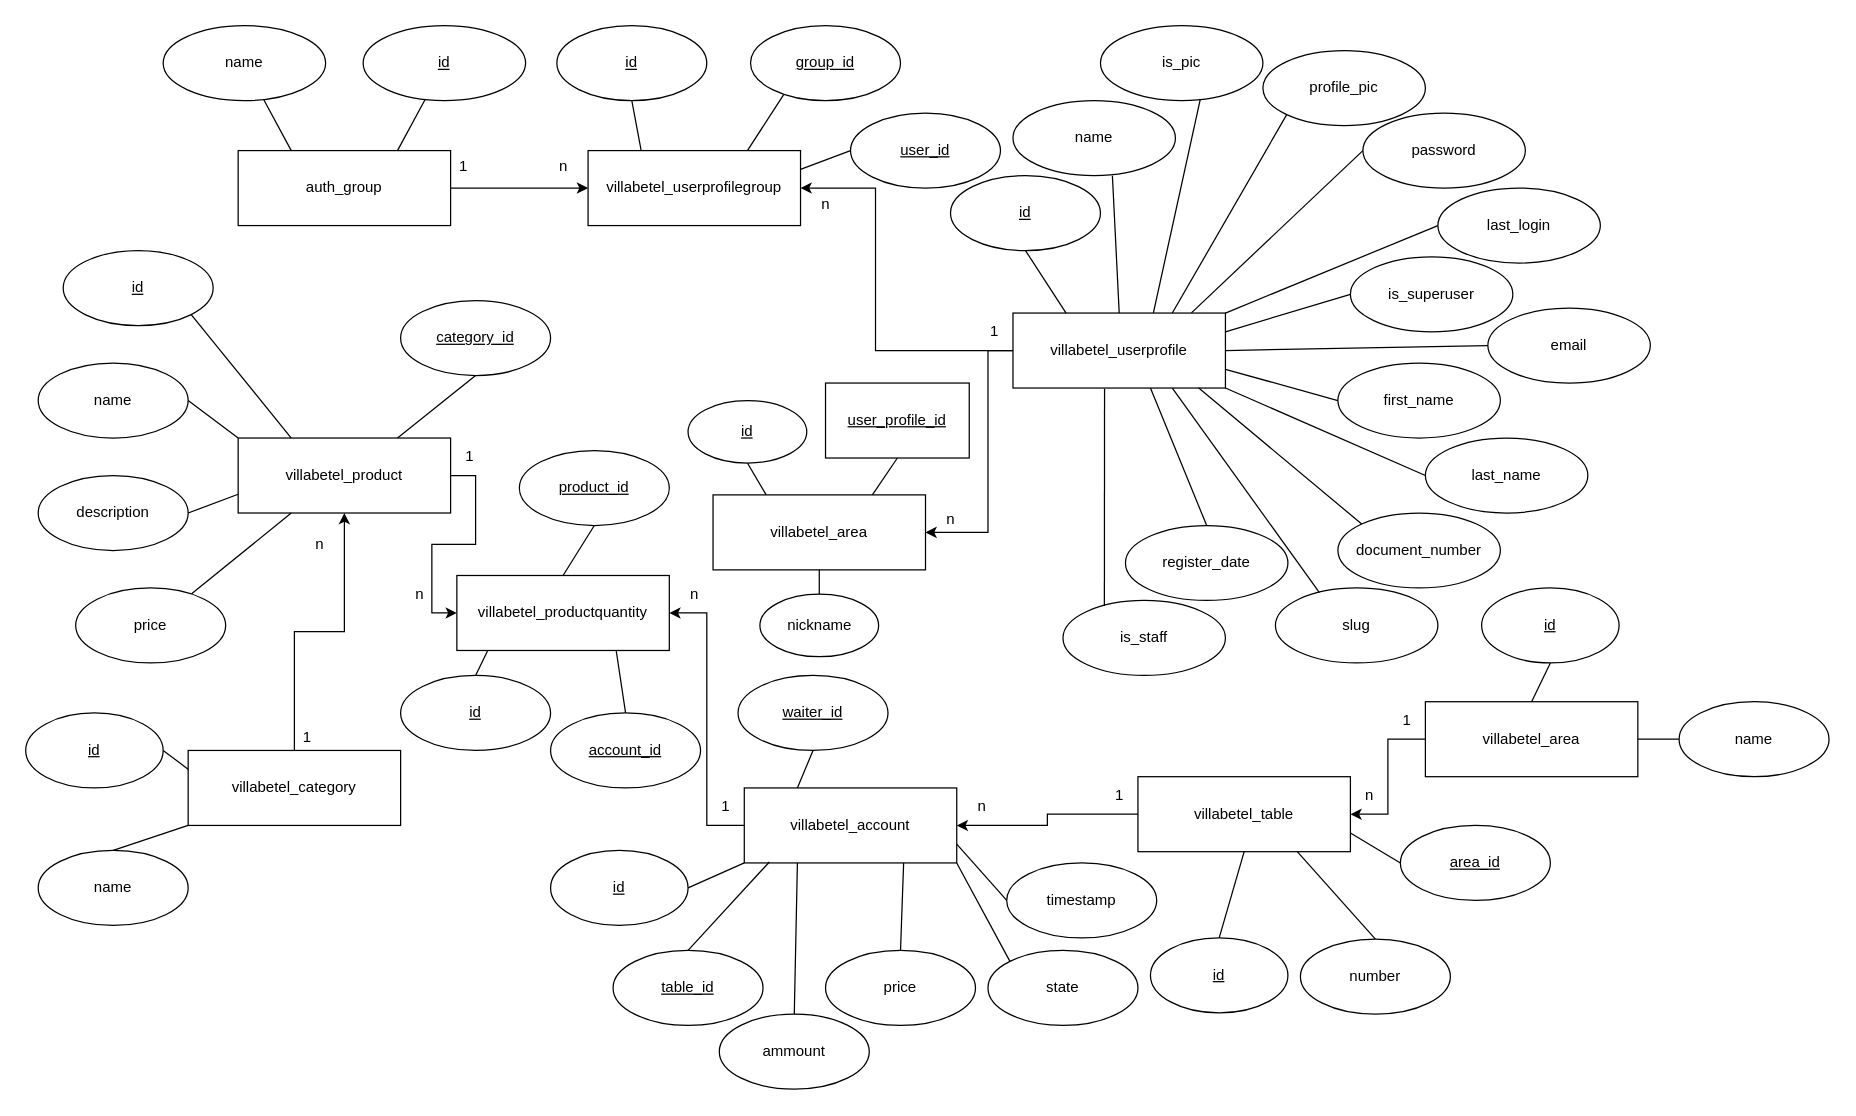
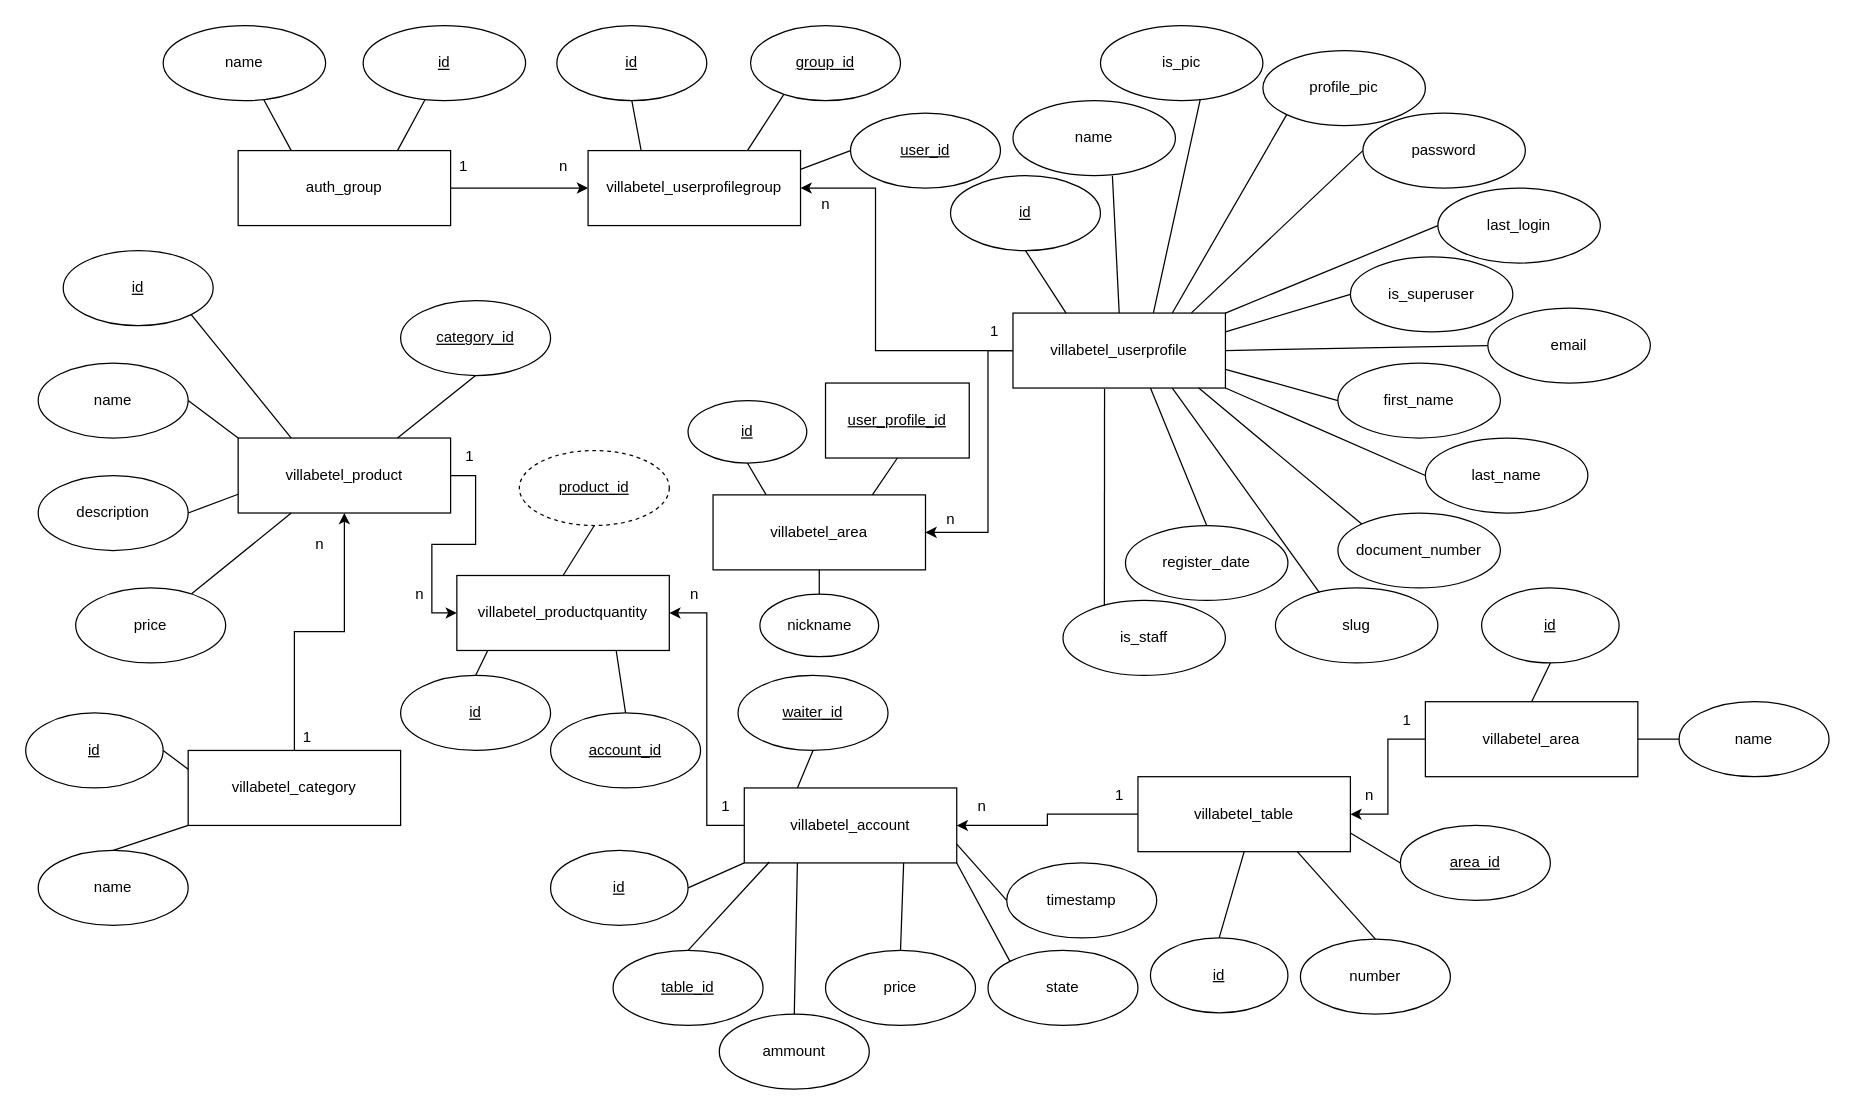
- <mxCell id="26" value="&lt;u&gt;product_id&lt;/u&gt;" style="ellipse;whiteSpace=wrap;html=1;" parent="1" vertex="1"><mxGeometry x="415" y="360" width="120" height="60" as="geometry" /></mxCell>
+ <mxCell id="26" value="&lt;u&gt;product_id&lt;/u&gt;" style="ellipse;whiteSpace=wrap;html=1;dashed=1;" parent="1" vertex="1"><mxGeometry x="415" y="360" width="120" height="60" as="geometry" /></mxCell>
